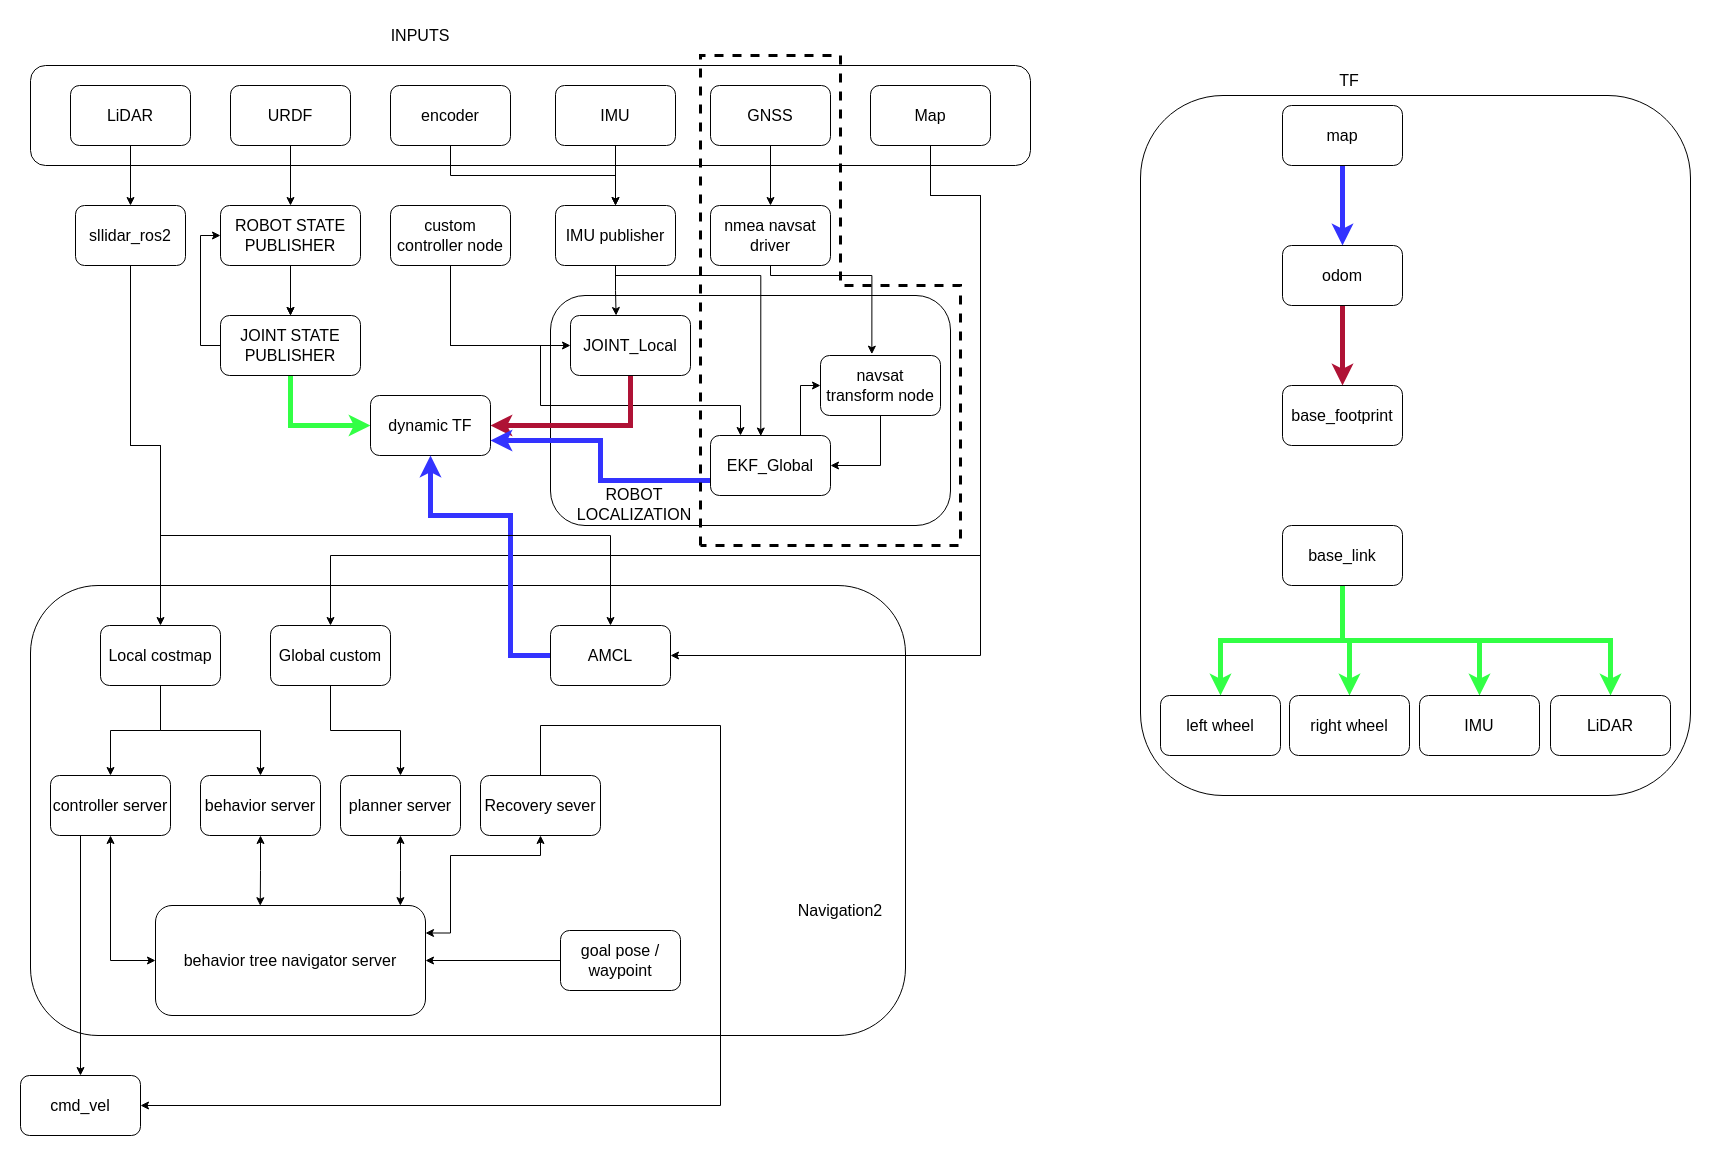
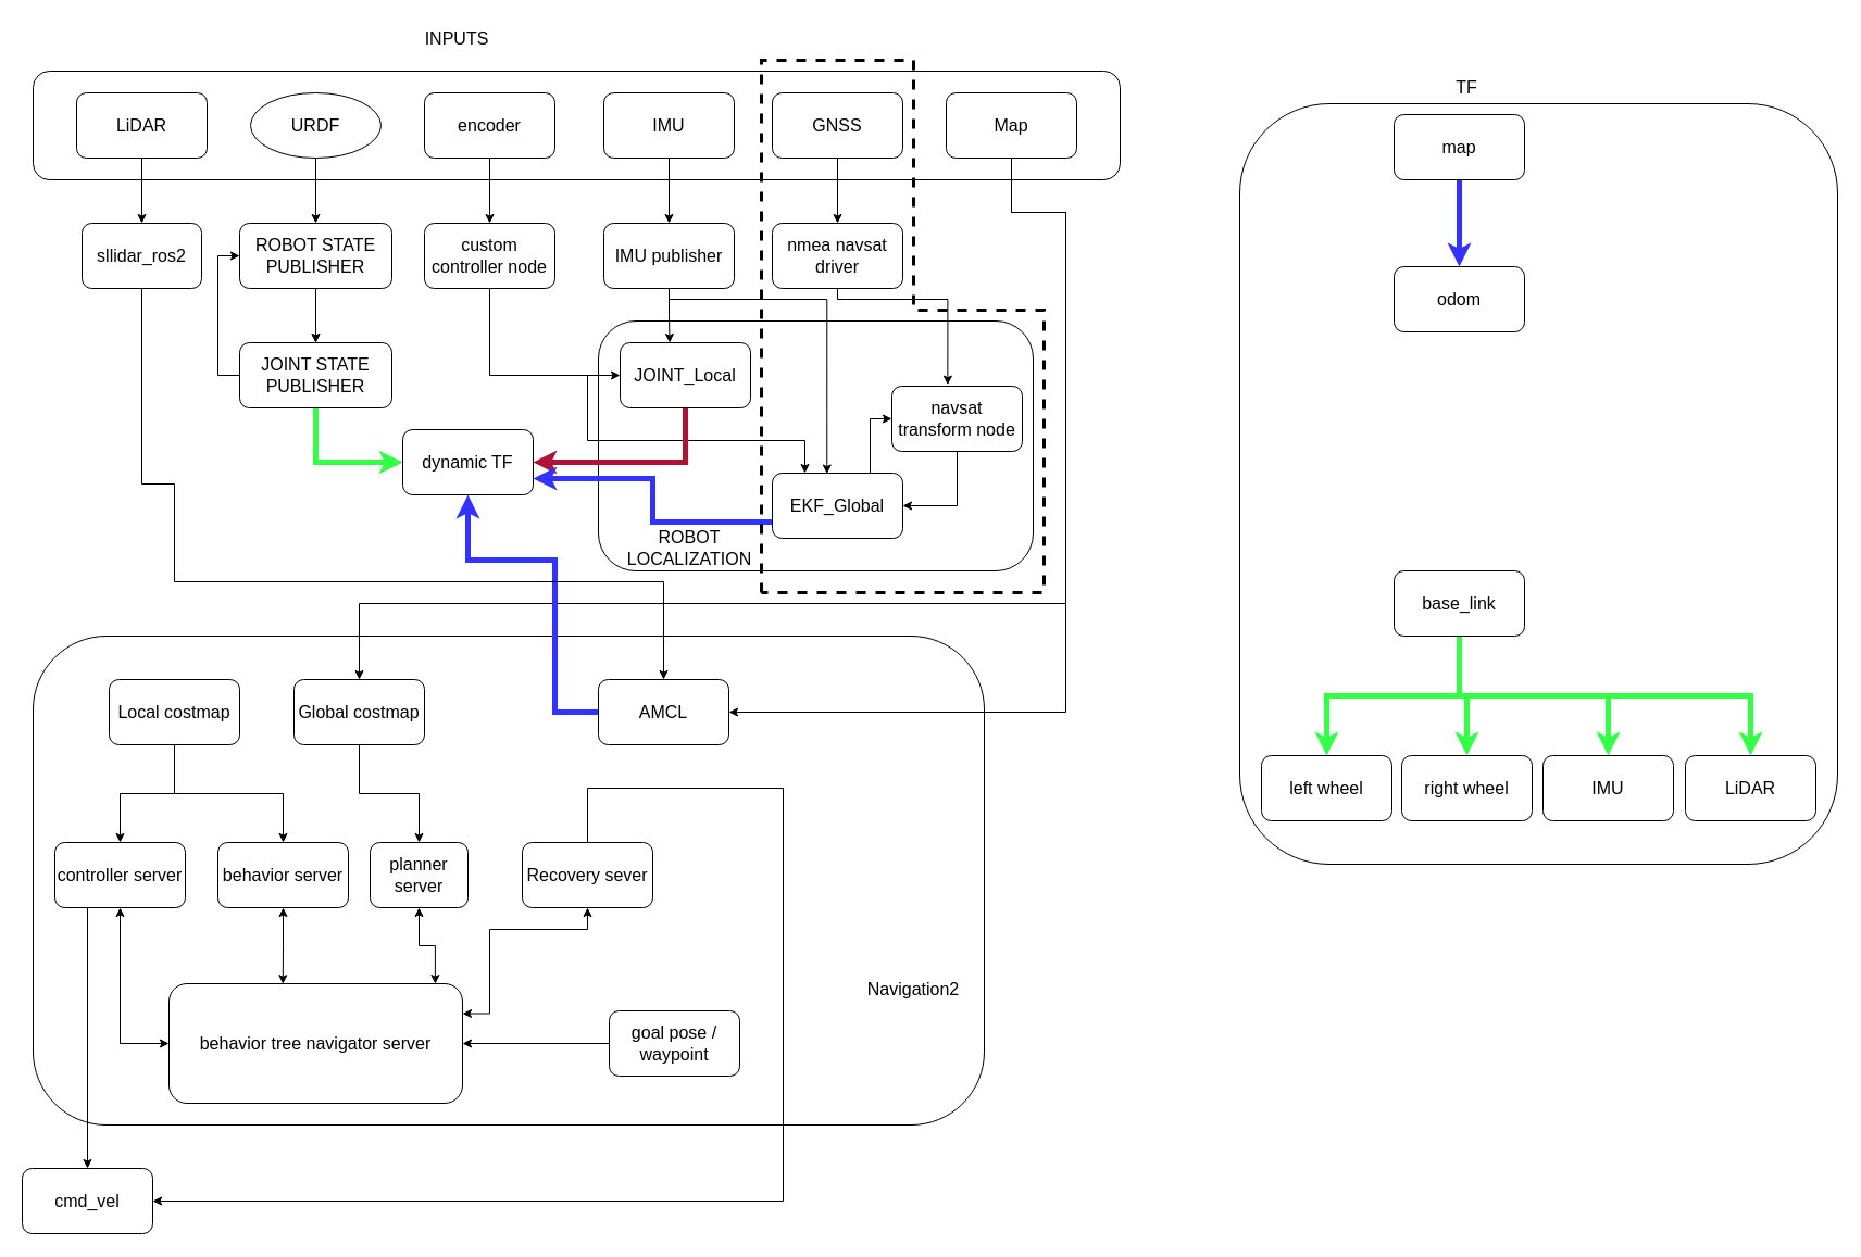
- <mxCell id="11" value="URDF" style="rounded=1;whiteSpace=wrap;html=1;fontSize=16;" parent="1" vertex="1"><mxGeometry x="230" y="85" width="120" height="60" as="geometry" /></mxCell>
+ <mxCell id="11" value="URDF" style="ellipse;whiteSpace=wrap;html=1;fontSize=16;" parent="1" vertex="1"><mxGeometry x="230" y="85" width="120" height="60" as="geometry" /></mxCell>
- <mxCell id="4" style="edgeStyle=orthogonalEdgeStyle;rounded=0;orthogonalLoop=1;jettySize=auto;html=1;exitX=0.5;exitY=1;exitDx=0;exitDy=0;fontSize=16;" parent="1" source="5" target="21" edge="1"><mxGeometry relative="1" as="geometry" /></mxCell>
+ <mxCell id="4" style="edgeStyle=orthogonalEdgeStyle;rounded=0;orthogonalLoop=1;jettySize=auto;html=1;exitX=0.5;exitY=1;exitDx=0;exitDy=0;entryX=0.5;entryY=0;entryDx=0;entryDy=0;fontSize=16;" parent="1" source="5" target="14" edge="1"><mxGeometry relative="1" as="geometry" /></mxCell>
- <mxCell id="44" value="" style="edgeStyle=orthogonalEdgeStyle;rounded=0;orthogonalLoop=1;jettySize=auto;html=1;fontSize=16;strokeColor=#AF1235;strokeWidth=5;" parent="1" source="45" target="46" edge="1"><mxGeometry relative="1" as="geometry" /></mxCell>
- <mxCell id="46" value="base_footprint" style="whiteSpace=wrap;html=1;rounded=1;fontSize=16;" parent="1" vertex="1"><mxGeometry x="1282" y="385" width="120" height="60" as="geometry" /></mxCell>
- <mxCell id="65" style="edgeStyle=orthogonalEdgeStyle;rounded=0;orthogonalLoop=1;jettySize=auto;html=1;exitX=0.5;exitY=1;exitDx=0;exitDy=0;entryX=0.5;entryY=0;entryDx=0;entryDy=0;fontSize=16;" parent="1" source="26" target="61" edge="1"><mxGeometry relative="1" as="geometry"><mxPoint x="130" y="425" as="targetPoint" /></mxGeometry></mxCell>
- <mxCell id="58" value="Global custom" style="rounded=1;whiteSpace=wrap;html=1;fontSize=16;" parent="1" vertex="1"><mxGeometry x="270" y="625" width="120" height="60" as="geometry" /></mxCell>
+ <mxCell id="58" value="Global costmap" style="rounded=1;whiteSpace=wrap;html=1;fontSize=16;" parent="1" vertex="1"><mxGeometry x="270" y="625" width="120" height="60" as="geometry" /></mxCell>
- <mxCell id="72" value="planner server" style="rounded=1;whiteSpace=wrap;html=1;fontSize=16;" parent="1" vertex="1"><mxGeometry x="340" y="775" width="120" height="60" as="geometry" /></mxCell>
+ <mxCell id="72" value="planner server" style="rounded=1;whiteSpace=wrap;html=1;fontSize=16;" parent="1" vertex="1"><mxGeometry x="340" y="775" width="90" height="60" as="geometry" /></mxCell>
